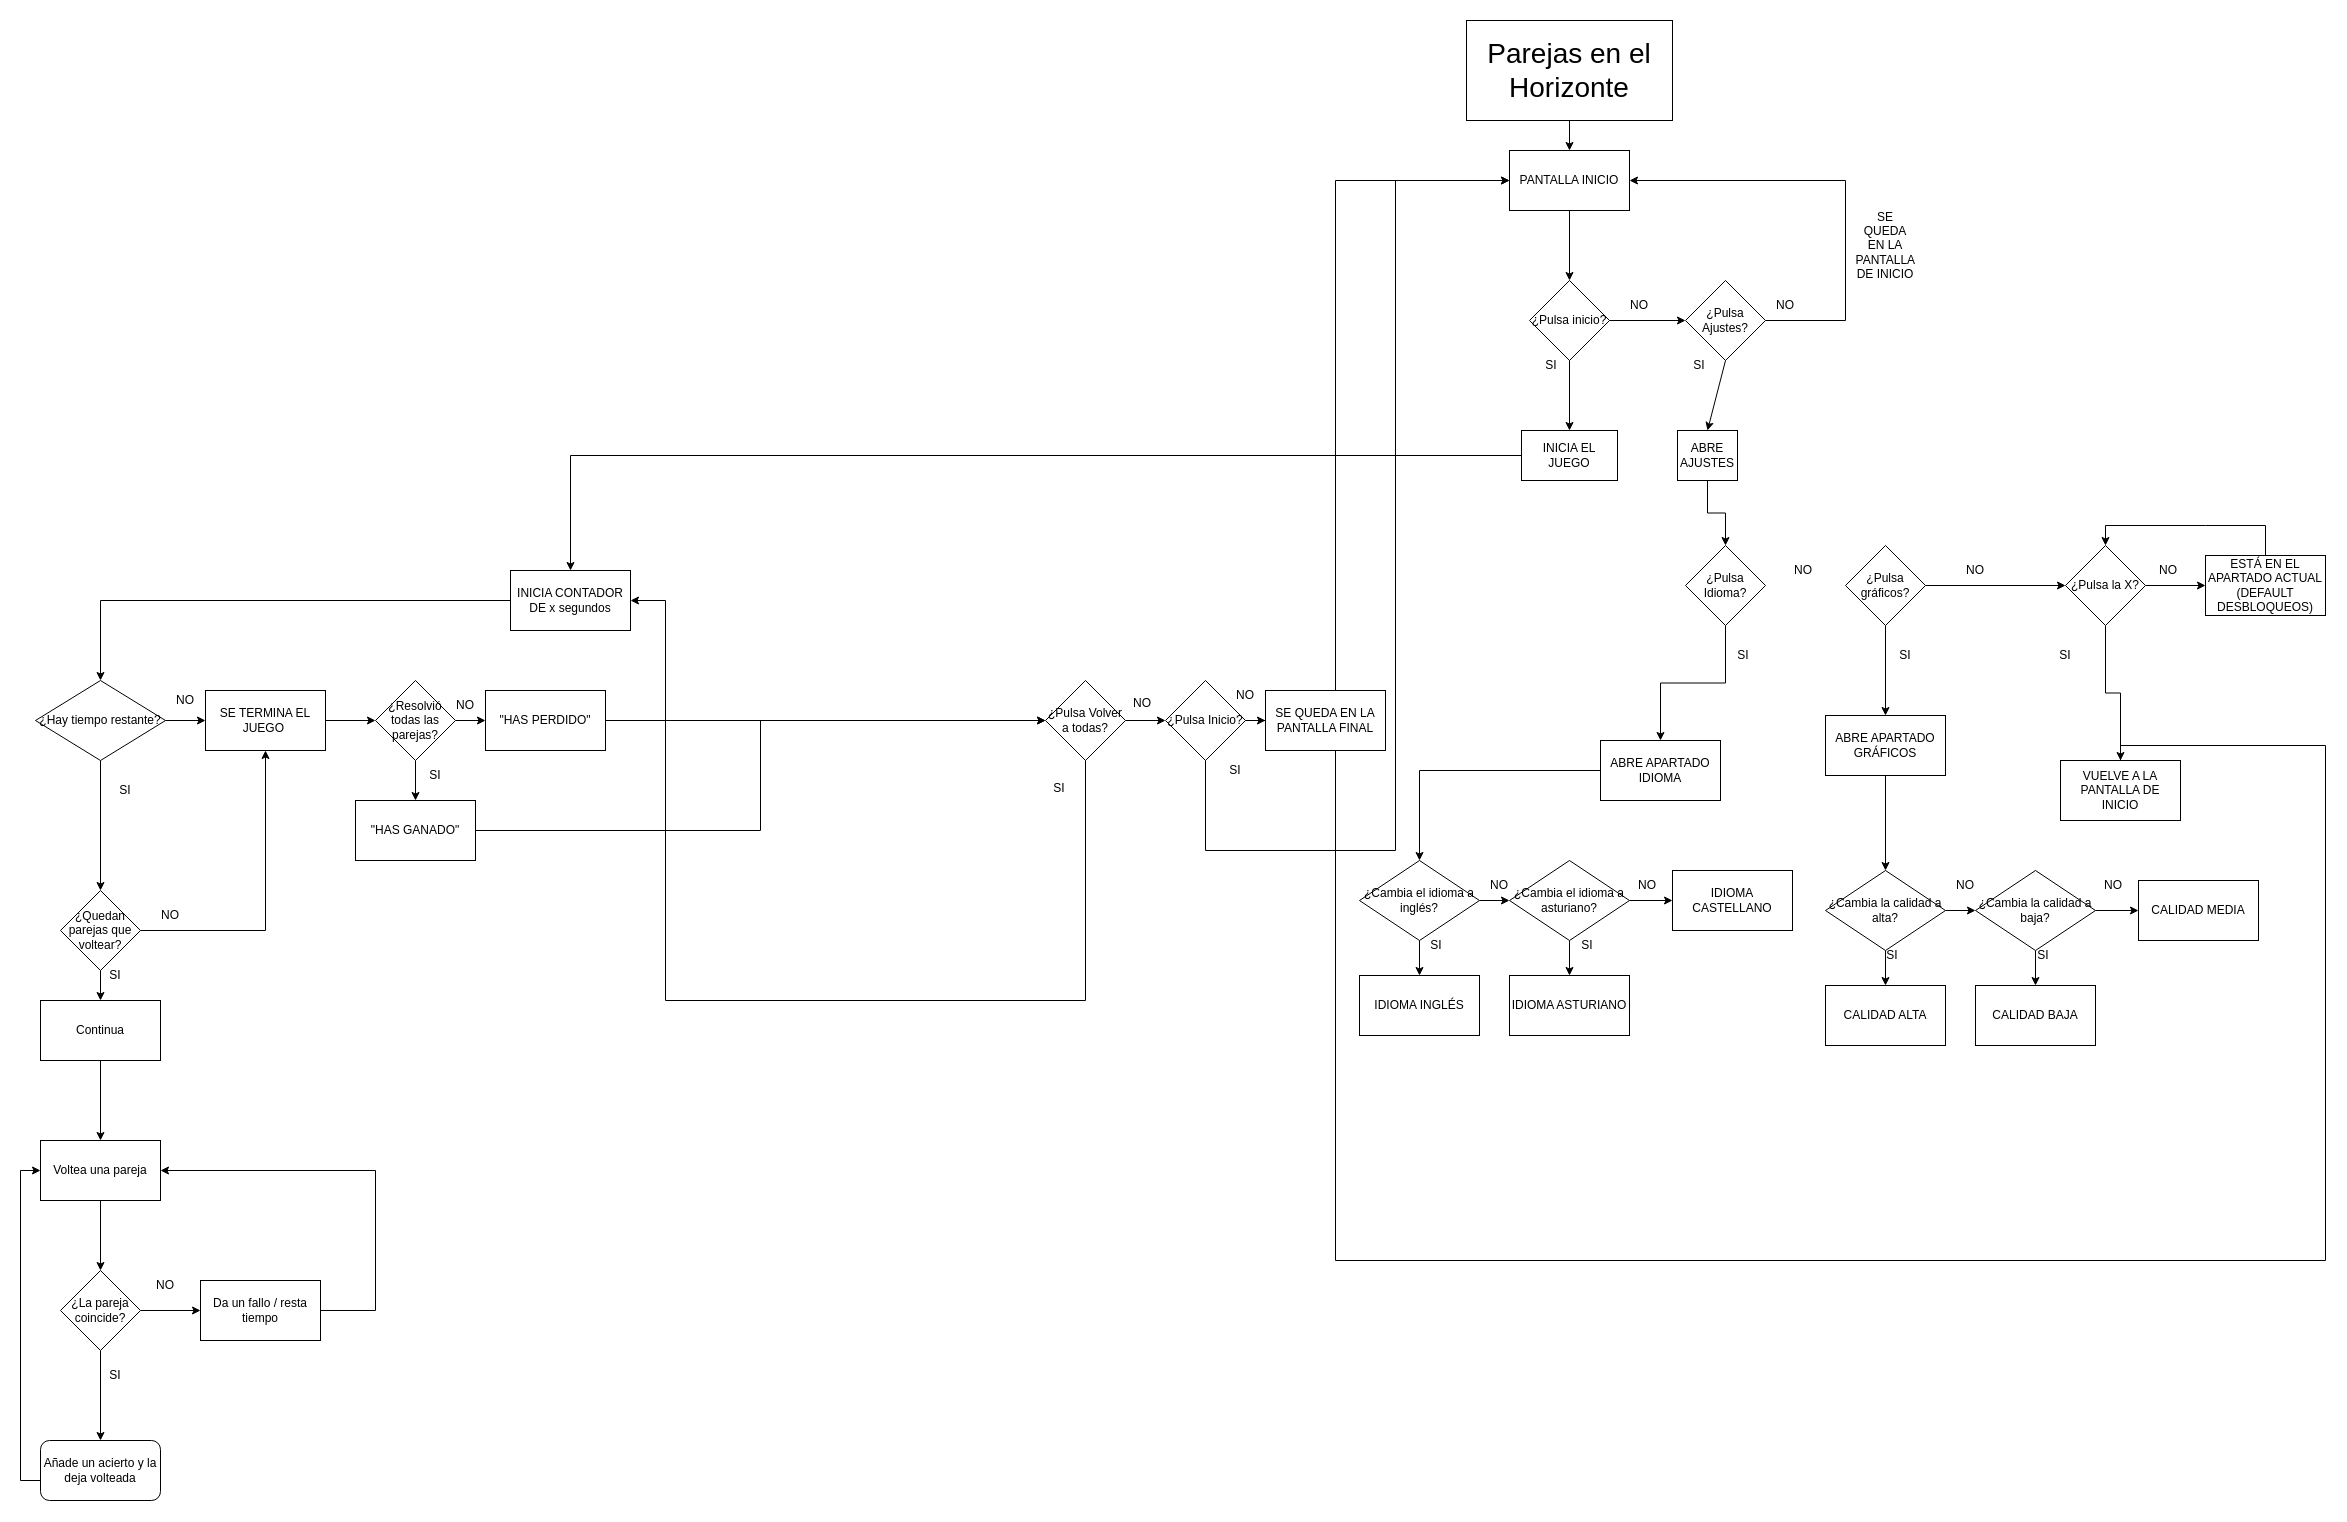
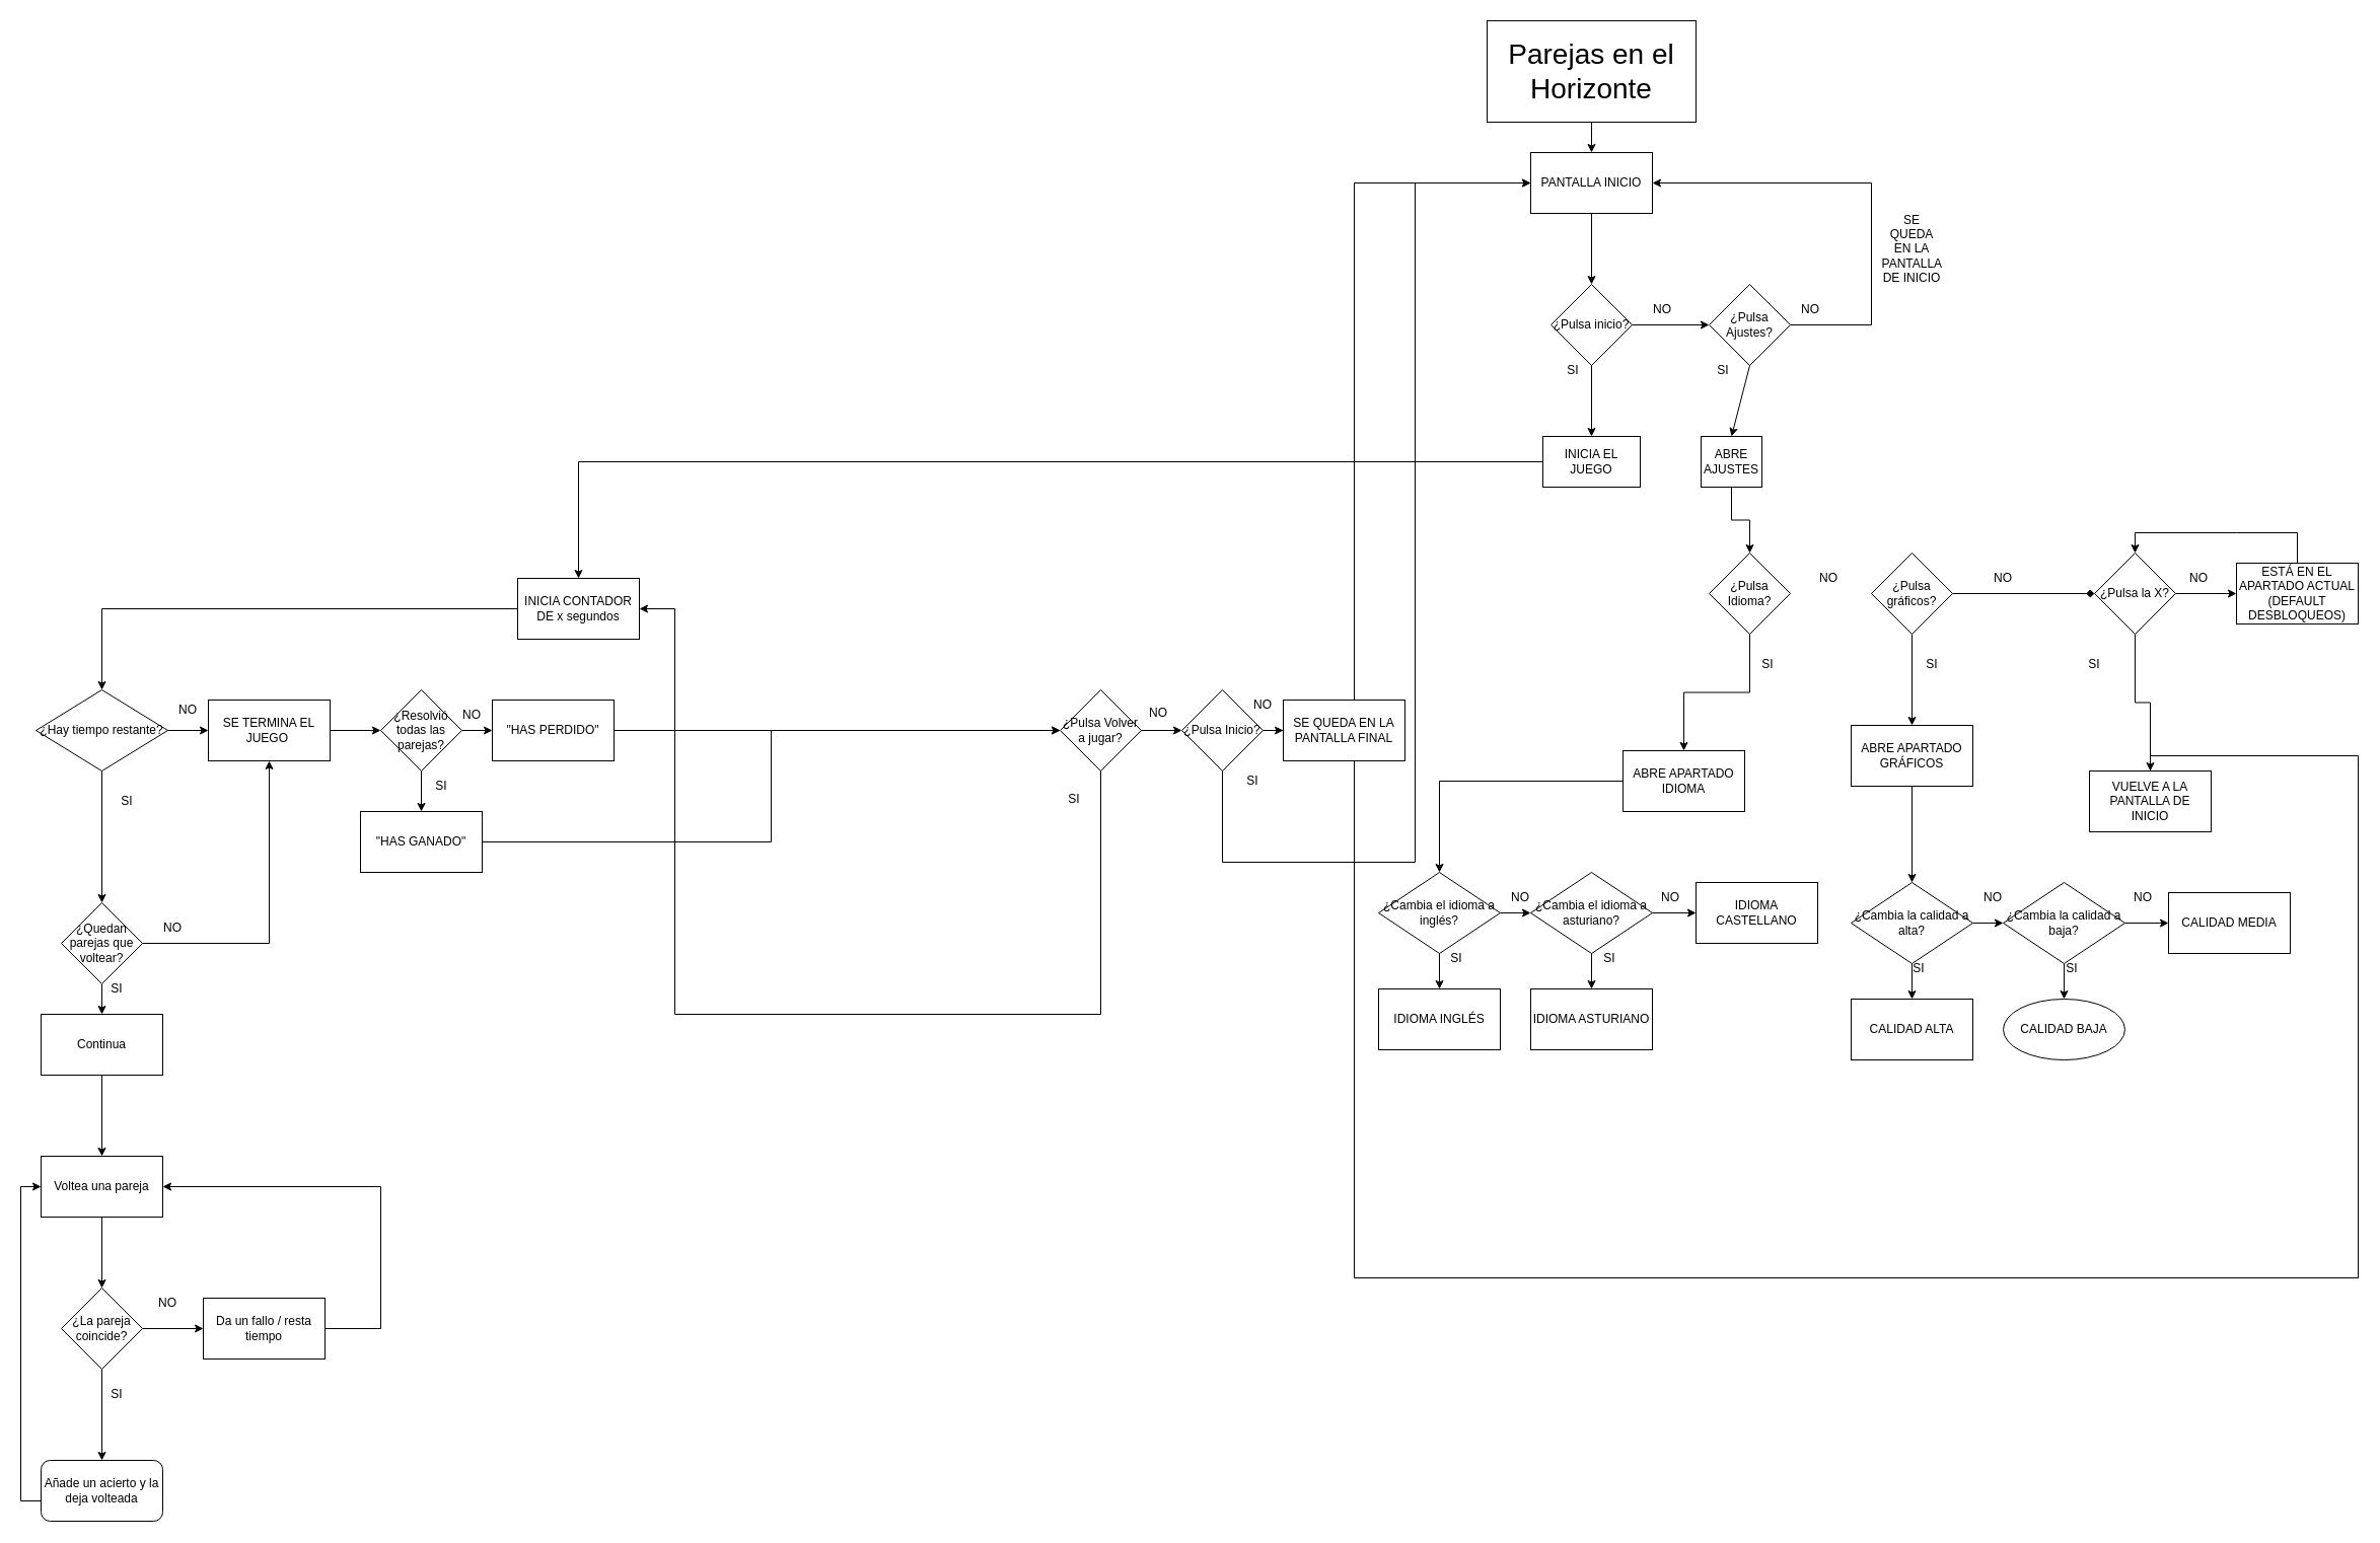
- <mxCell id="24" value="" style="edgeStyle=orthogonalEdgeStyle;rounded=0;orthogonalLoop=1;jettySize=auto;html=1;" edge="1" parent="1" source="26" target="29"><mxGeometry relative="1" as="geometry" /></mxCell>
+ <mxCell id="24" value="" style="edgeStyle=orthogonalEdgeStyle;rounded=0;orthogonalLoop=1;jettySize=auto;html=1;endArrow=diamond;" edge="1" parent="1" source="26" target="29"><mxGeometry relative="1" as="geometry" /></mxCell>
- <mxCell id="80" value="¿Pulsa Volver a todas?" style="rhombus;whiteSpace=wrap;html=1;rounded=0;" vertex="1" parent="1"><mxGeometry x="1045" y="680" width="80" height="80" as="geometry" /></mxCell>
+ <mxCell id="80" value="¿Pulsa Volver a jugar?" style="rhombus;whiteSpace=wrap;html=1;rounded=0;" vertex="1" parent="1"><mxGeometry x="1045" y="680" width="80" height="80" as="geometry" /></mxCell>
- <mxCell id="59" value="CALIDAD BAJA" style="whiteSpace=wrap;html=1;rounded=0;" vertex="1" parent="1"><mxGeometry x="1975" y="985" width="120" height="60" as="geometry" /></mxCell>
+ <mxCell id="59" value="CALIDAD BAJA" style="ellipse;whiteSpace=wrap;html=1;" vertex="1" parent="1"><mxGeometry x="1975" y="985" width="120" height="60" as="geometry" /></mxCell>
